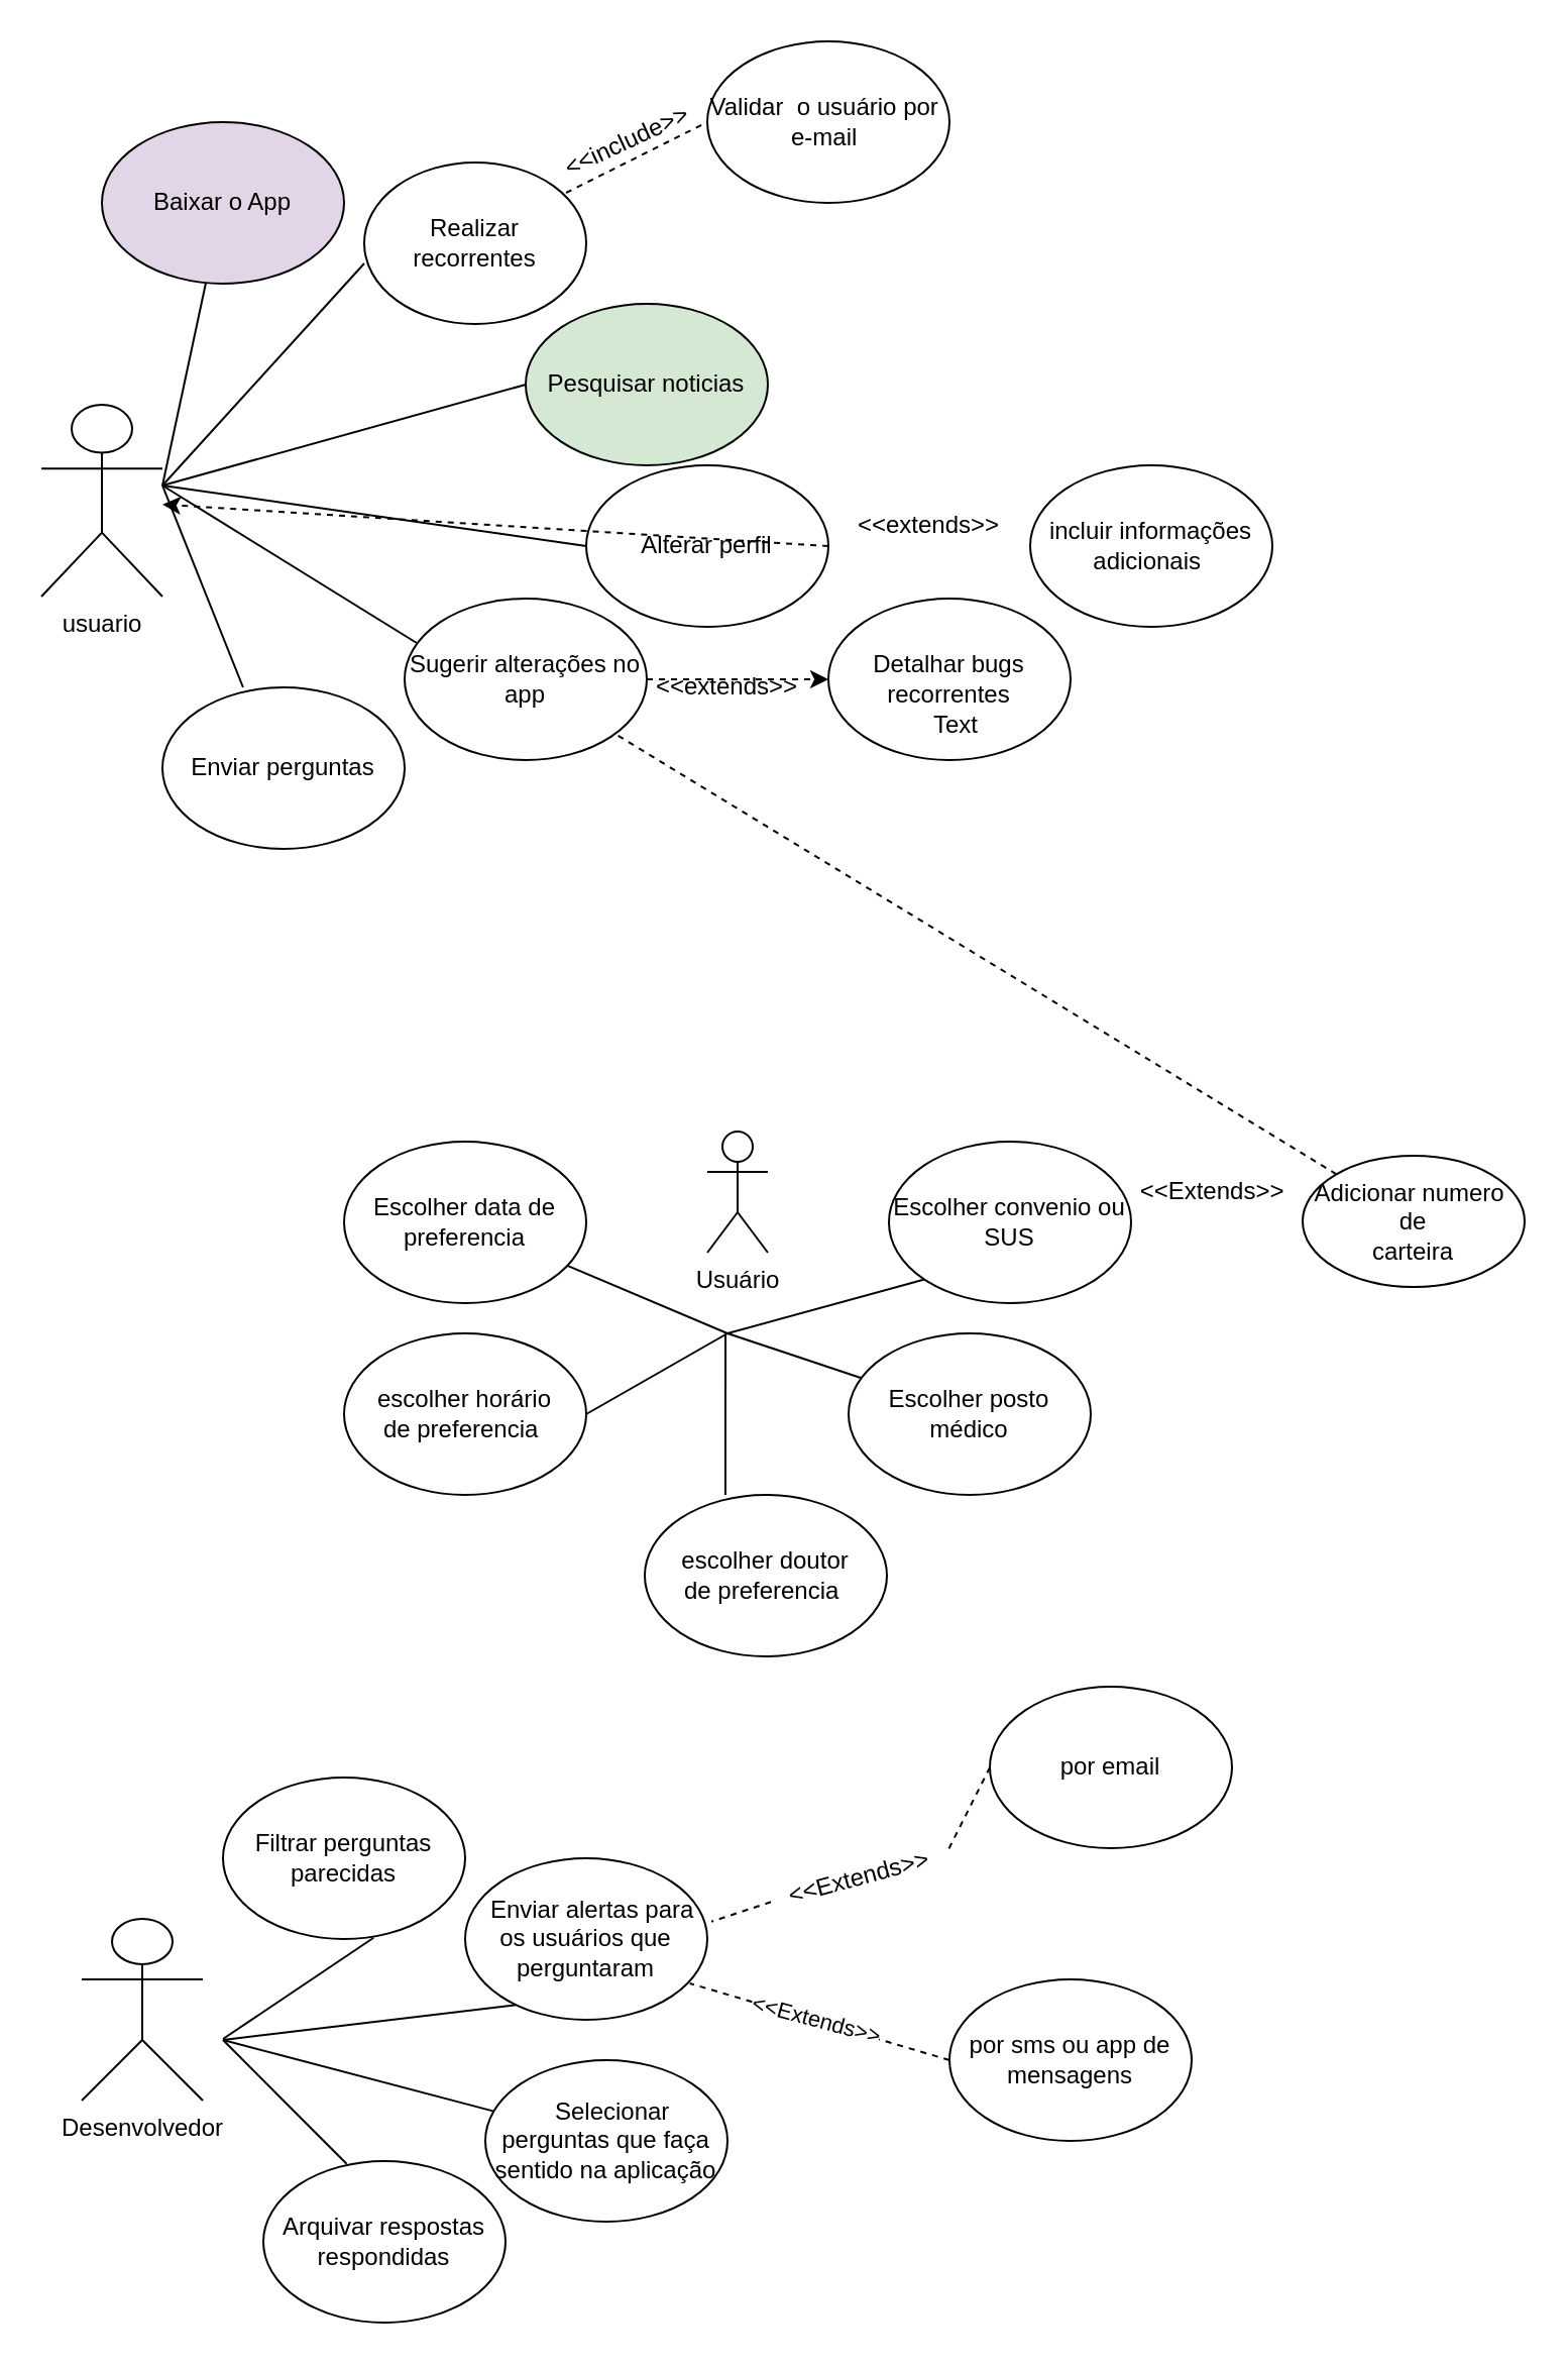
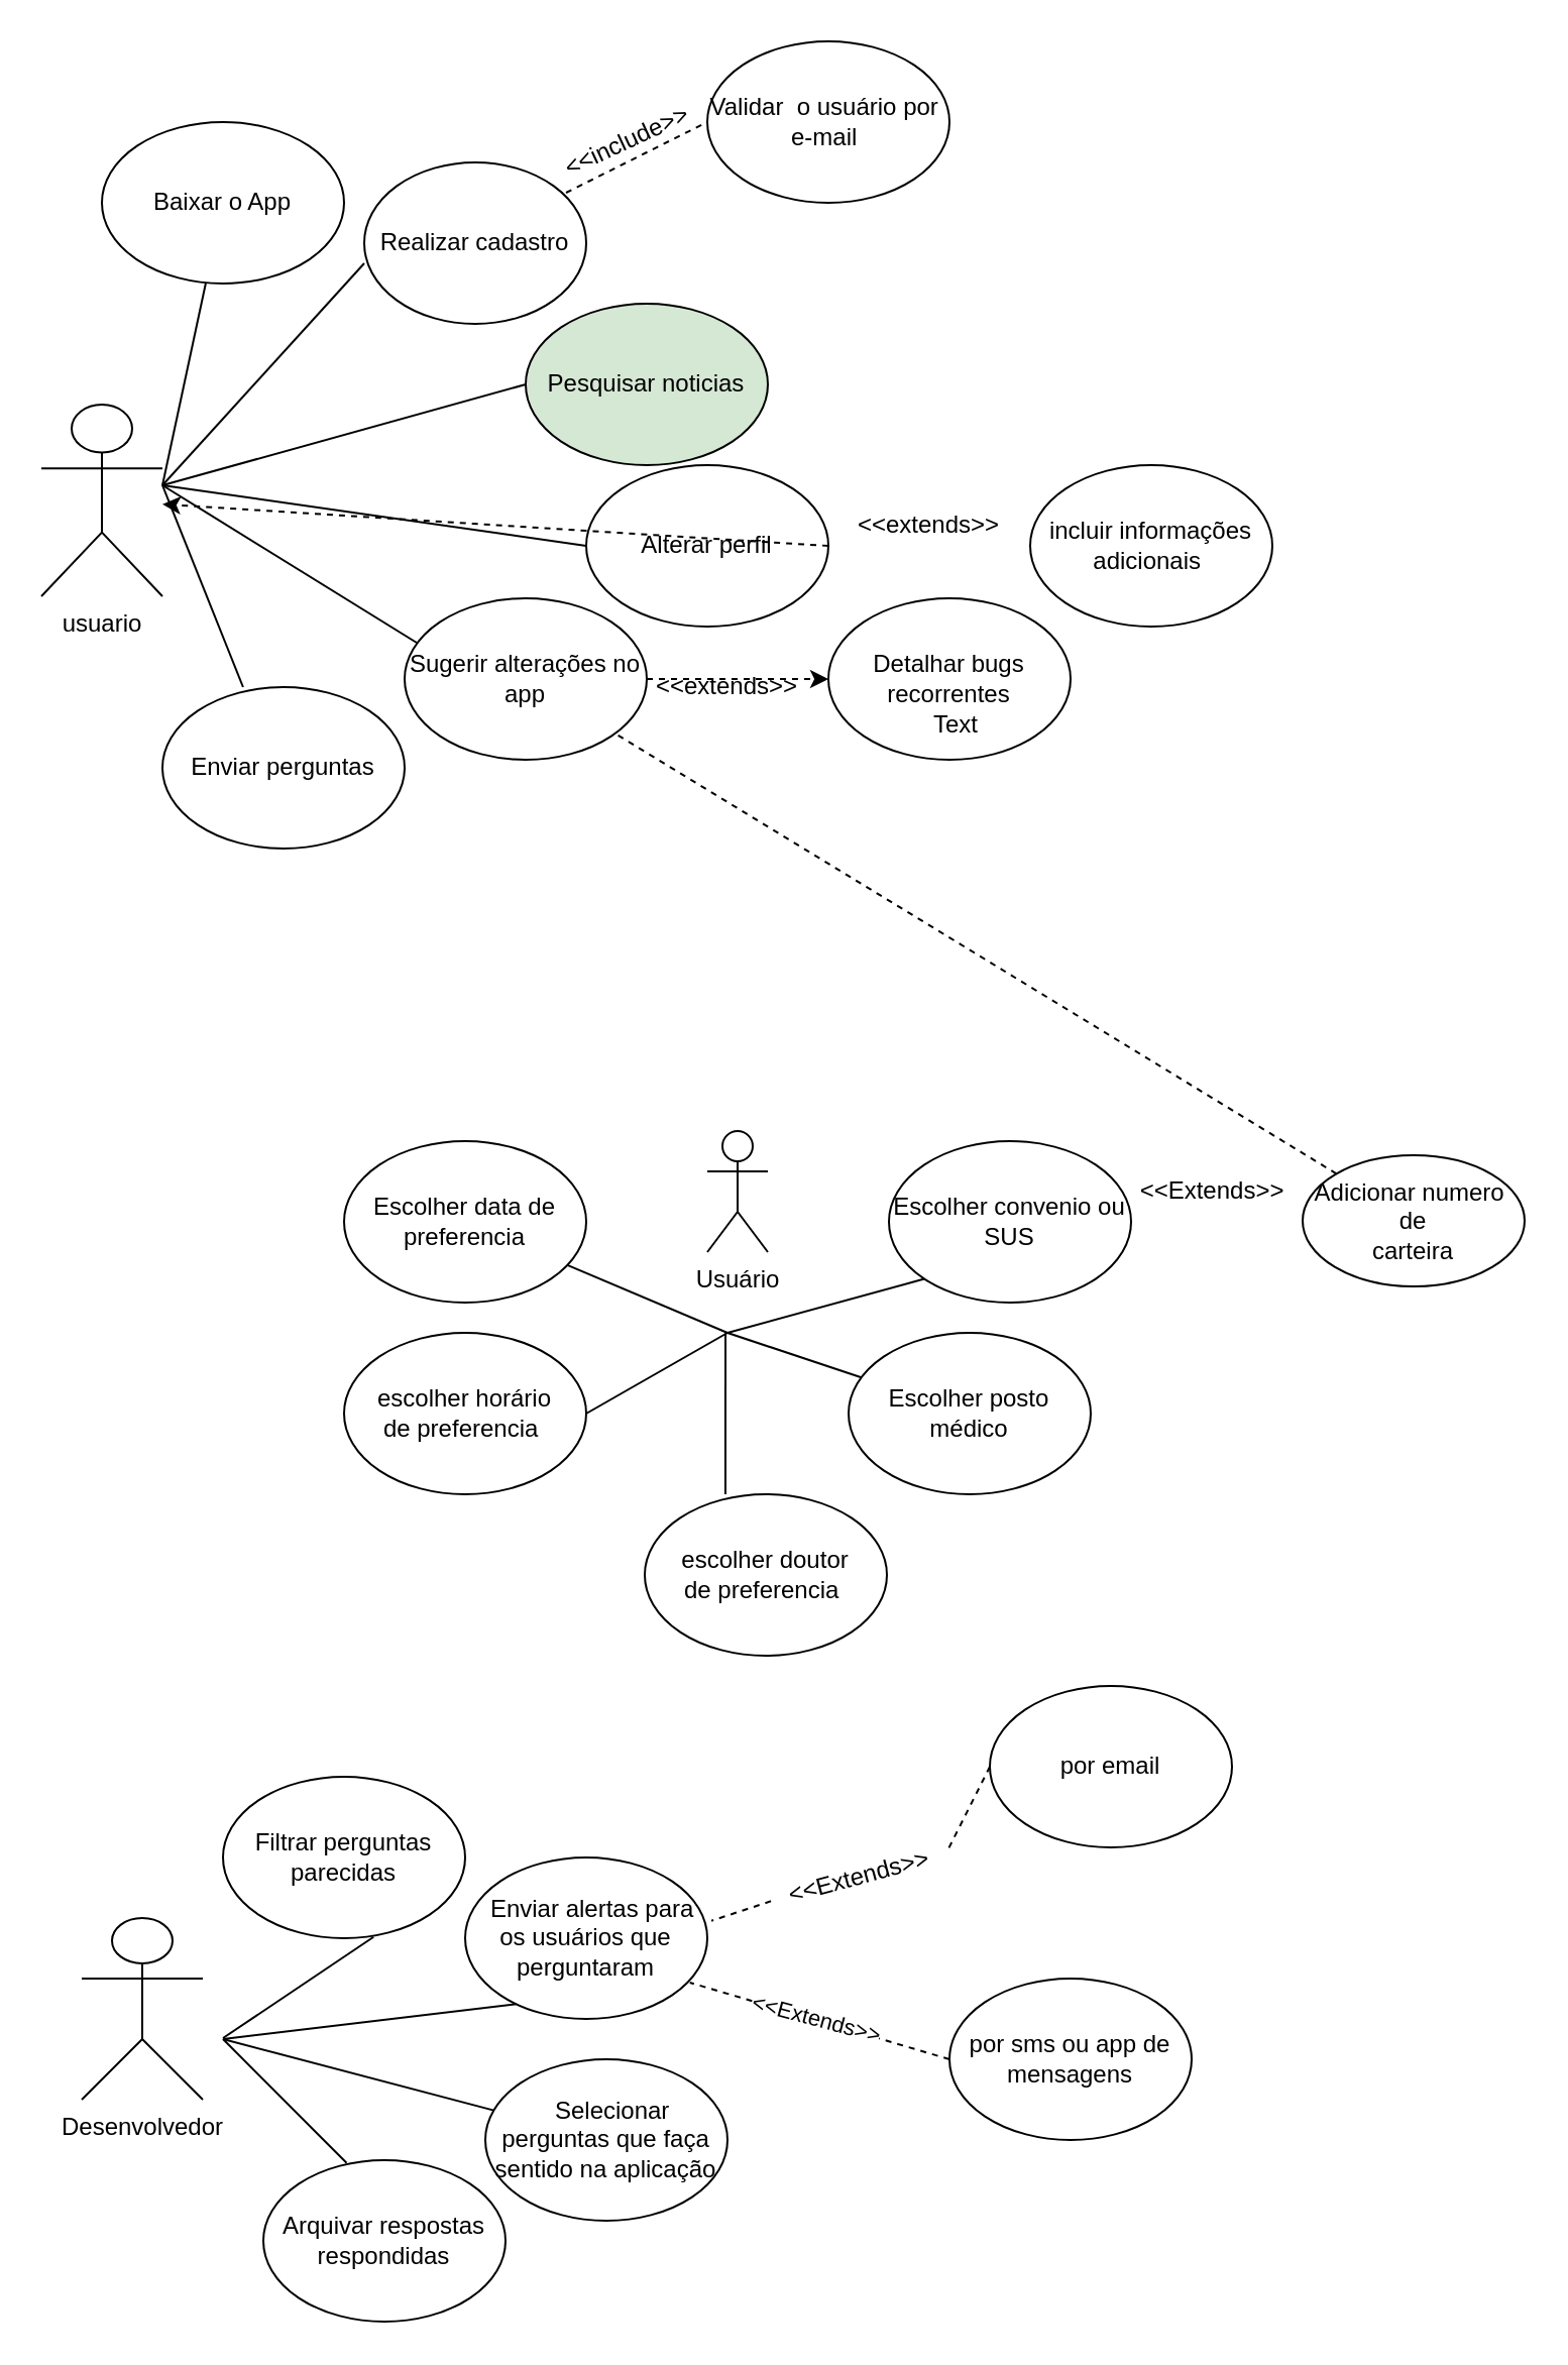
- <mxCell id="3" value="Baixar o App" style="ellipse;whiteSpace=wrap;html=1;fillColor=#e1d5e7;" parent="1" vertex="1"><mxGeometry x="50" y="60" width="120" height="80" as="geometry" /></mxCell>
+ <mxCell id="3" value="Baixar o App" style="ellipse;whiteSpace=wrap;html=1;" parent="1" vertex="1"><mxGeometry x="50" y="60" width="120" height="80" as="geometry" /></mxCell>
- <mxCell id="4" value="Realizar recorrentes" style="ellipse;whiteSpace=wrap;html=1;" parent="1" vertex="1"><mxGeometry x="180" y="80" width="110" height="80" as="geometry" /></mxCell>
+ <mxCell id="4" value="Realizar cadastro" style="ellipse;whiteSpace=wrap;html=1;" parent="1" vertex="1"><mxGeometry x="180" y="80" width="110" height="80" as="geometry" /></mxCell>
